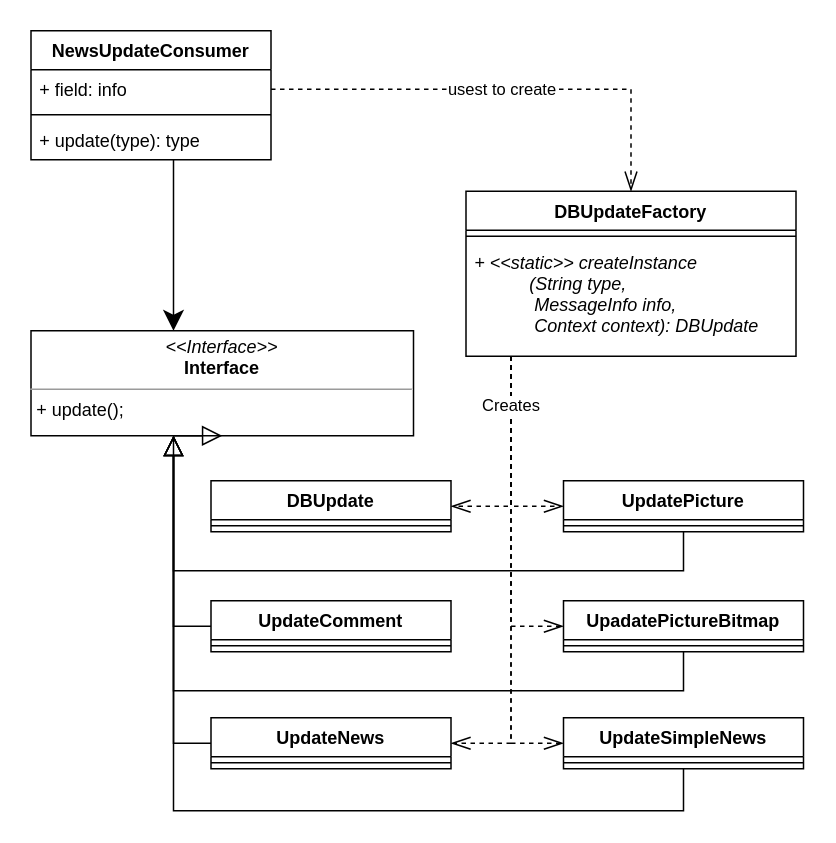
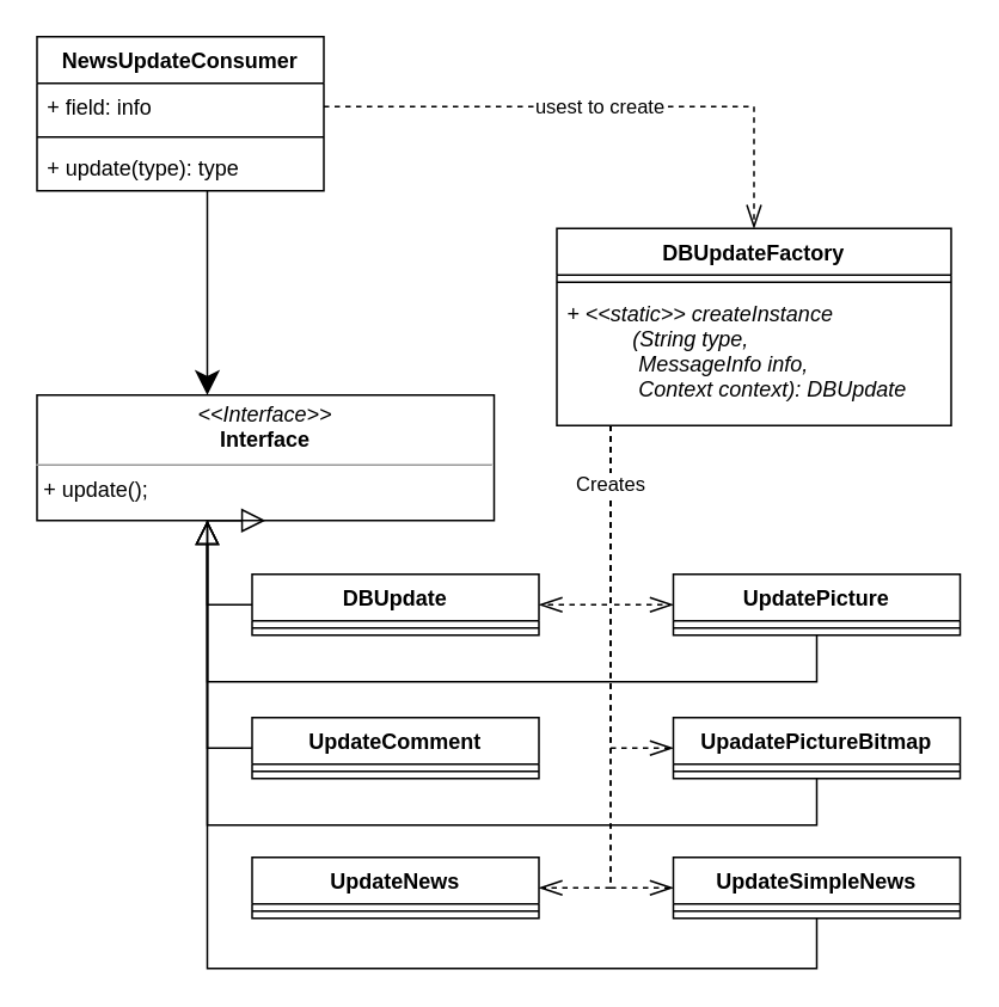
+ <mxCell id="16" style="edgeStyle=orthogonalEdgeStyle;rounded=0;orthogonalLoop=1;jettySize=auto;html=1;endSize=11;endArrow=block;endFill=0;" edge="1" parent="1" source="17" target="15"><mxGeometry relative="1" as="geometry"><Array as="points"><mxPoint x="115" y="337" /></Array></mxGeometry></mxCell>
- <mxCell id="25" style="edgeStyle=orthogonalEdgeStyle;rounded=0;orthogonalLoop=1;jettySize=auto;html=1;endArrow=block;endFill=0;endSize=11;" edge="1" parent="1" source="26" target="15"><mxGeometry relative="1" as="geometry"><Array as="points"><mxPoint x="455" y="380" /><mxPoint x="115" y="380" /></Array></mxGeometry></mxCell>
+ <mxCell id="25" style="edgeStyle=orthogonalEdgeStyle;rounded=0;orthogonalLoop=1;jettySize=auto;html=1;endArrow=none;endFill=0;endSize=11;" edge="1" parent="1" source="26" target="15"><mxGeometry relative="1" as="geometry"><Array as="points"><mxPoint x="455" y="380" /><mxPoint x="115" y="380" /></Array></mxGeometry></mxCell>
- <mxCell id="22" style="edgeStyle=orthogonalEdgeStyle;rounded=0;orthogonalLoop=1;jettySize=auto;html=1;endArrow=block;endFill=0;endSize=11;" edge="1" parent="1" source="23" target="15"><mxGeometry relative="1" as="geometry"><Array as="points"><mxPoint x="115" y="495" /></Array></mxGeometry></mxCell>
